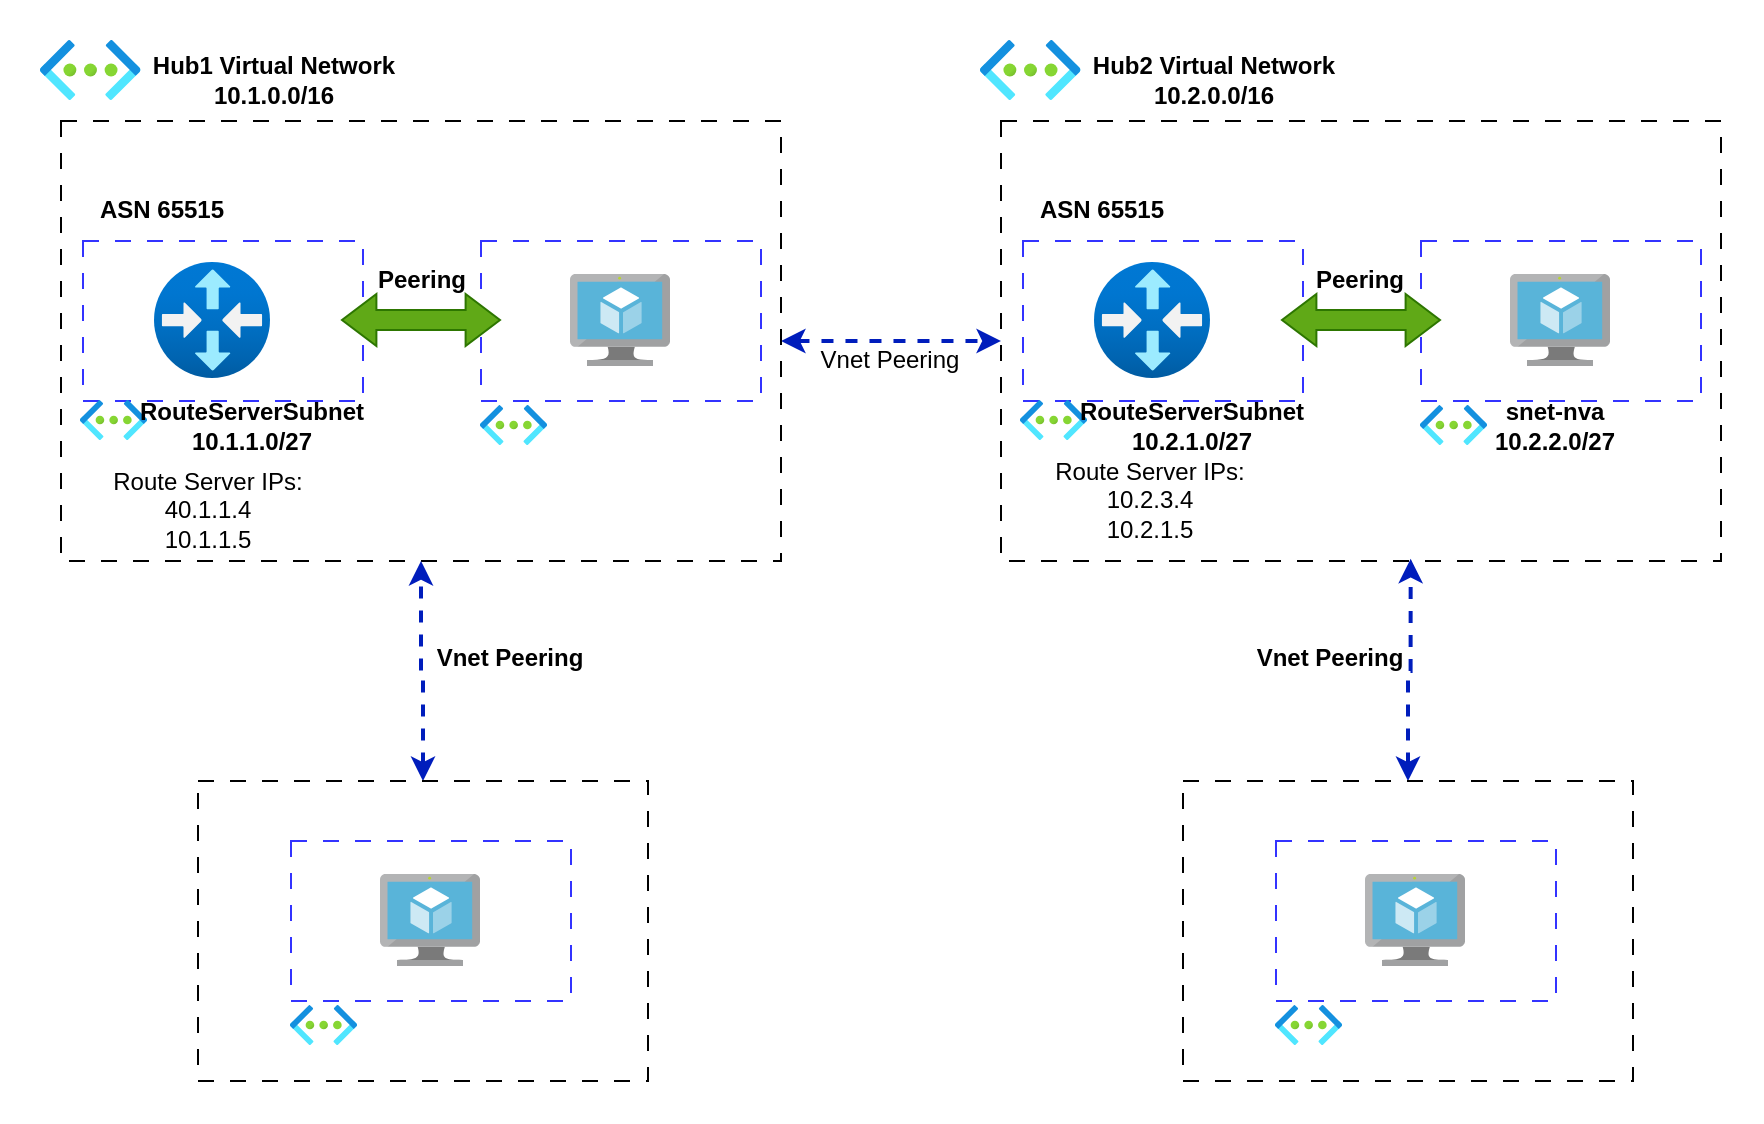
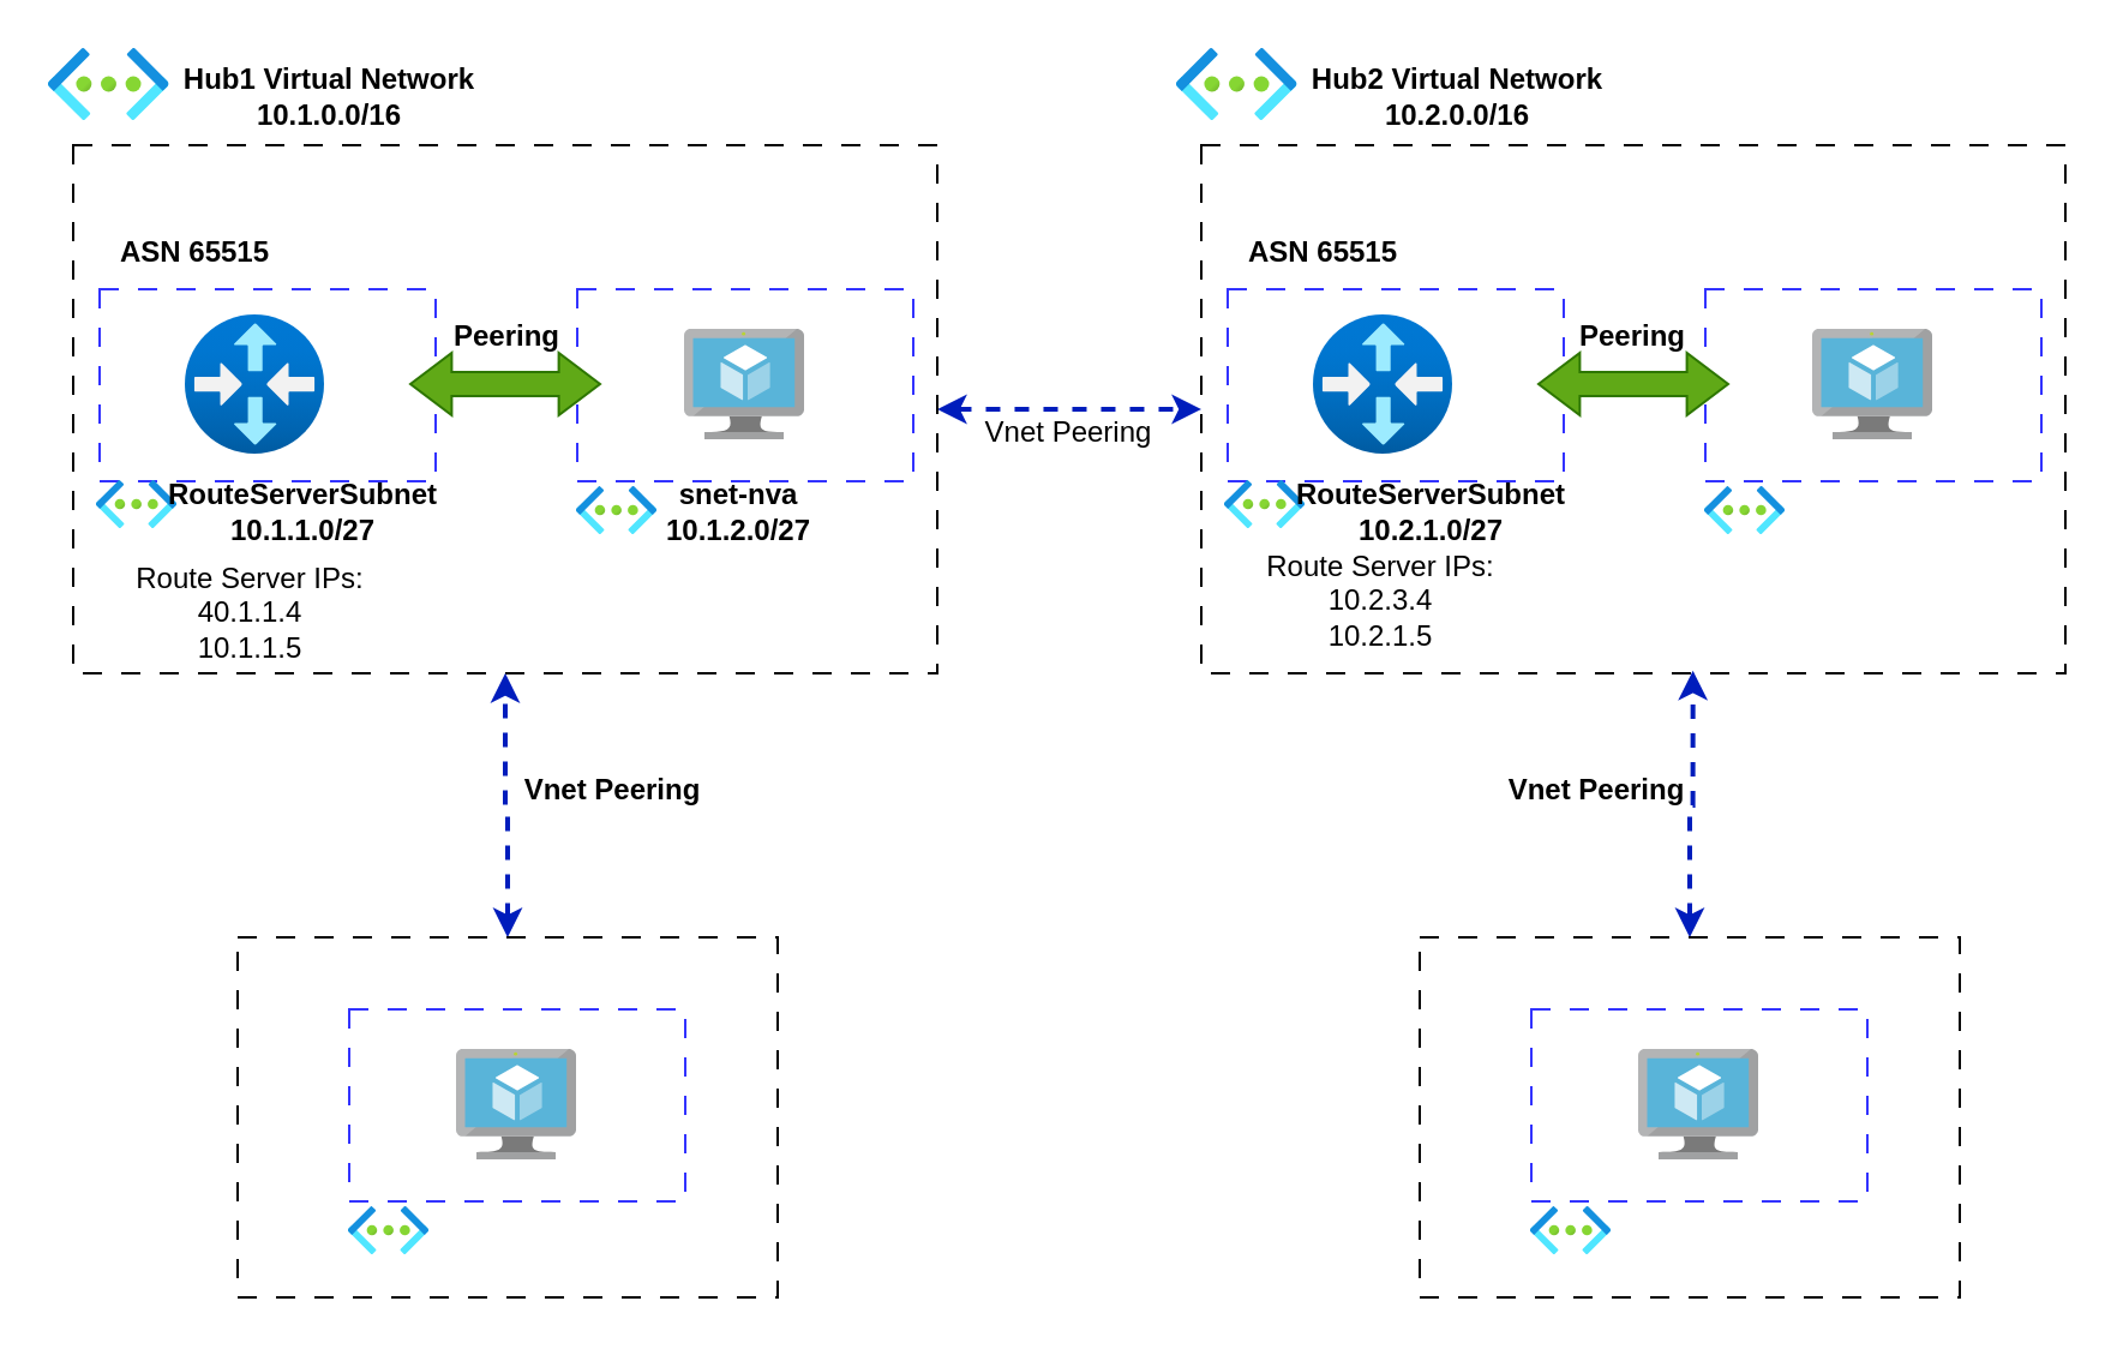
+ <mxCell id="13" value="&lt;b&gt;snet-nva&lt;br&gt;10.1.2.0/27&lt;/b&gt;" style="text;html=1;strokeColor=none;fillColor=none;align=center;verticalAlign=middle;whiteSpace=wrap;rounded=0;" vertex="1" parent="1"><mxGeometry x="273.5" y="200" width="66.5" height="25" as="geometry" /></mxCell>
- <mxCell id="26" value="&lt;b&gt;snet-nva&lt;br&gt;10.2.2.0/27&lt;/b&gt;" style="text;html=1;strokeColor=none;fillColor=none;align=center;verticalAlign=middle;whiteSpace=wrap;rounded=0;" vertex="1" parent="1"><mxGeometry x="743.5" y="200" width="66.5" height="25" as="geometry" /></mxCell>
